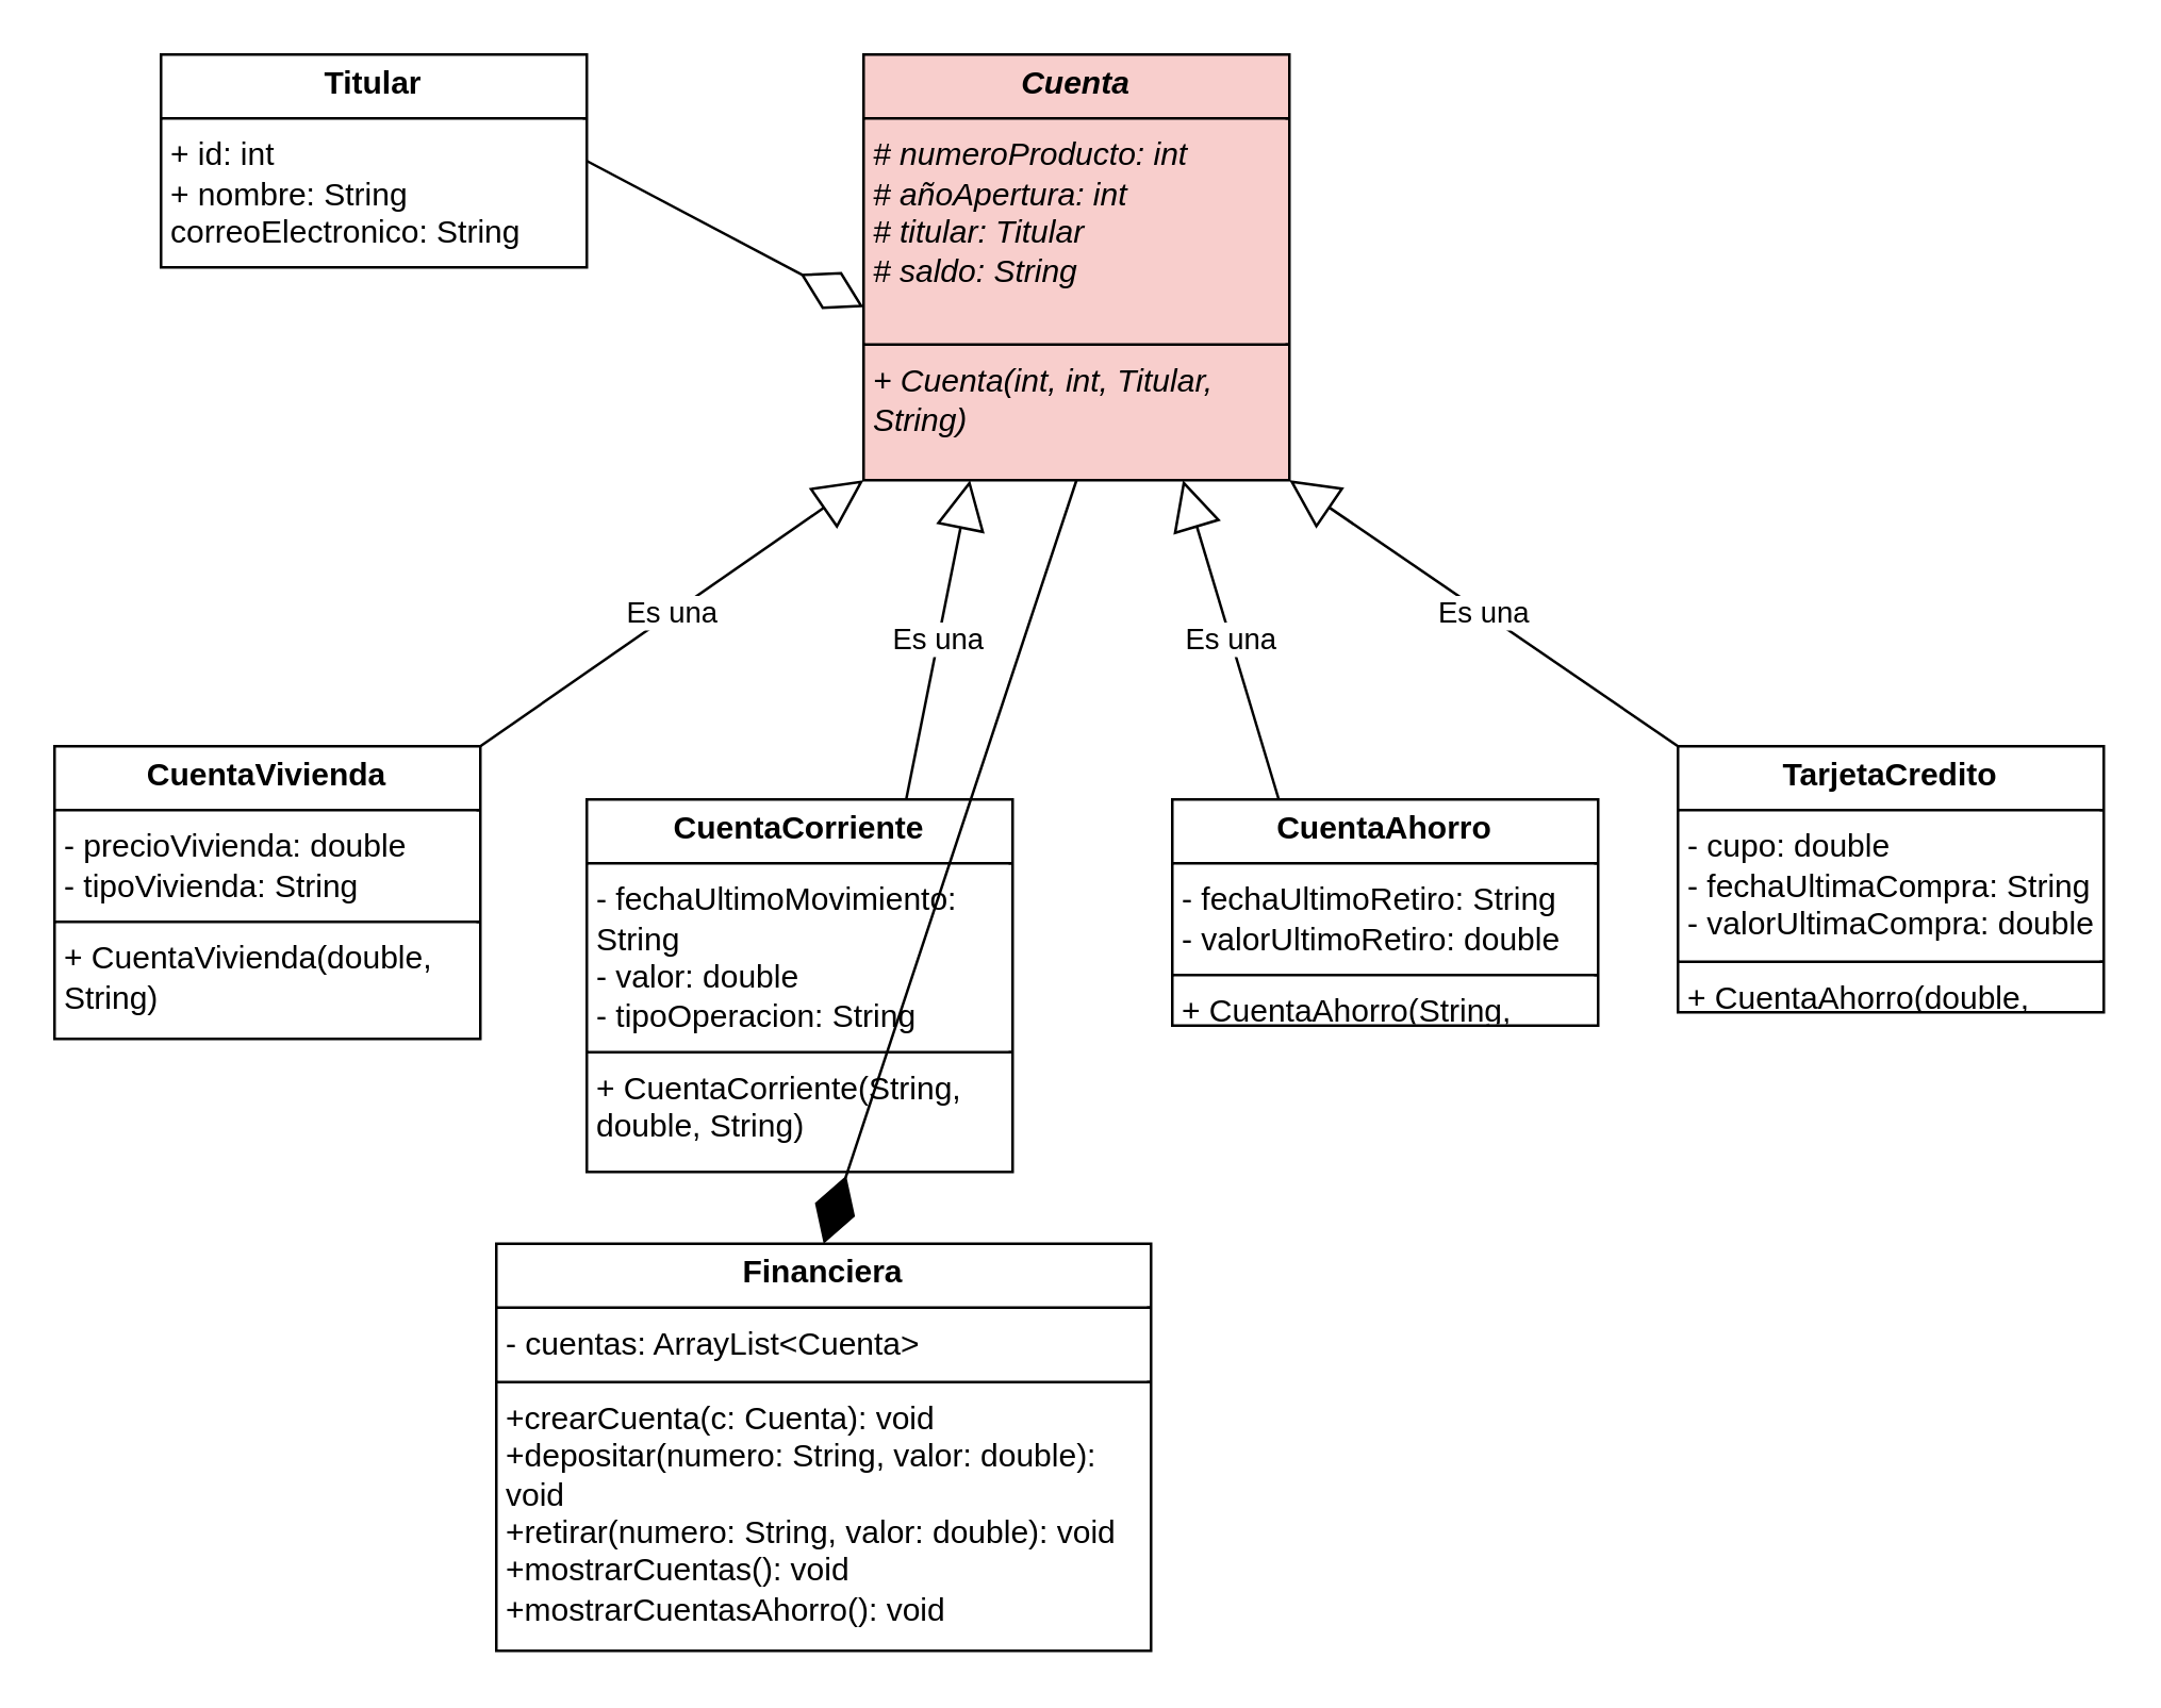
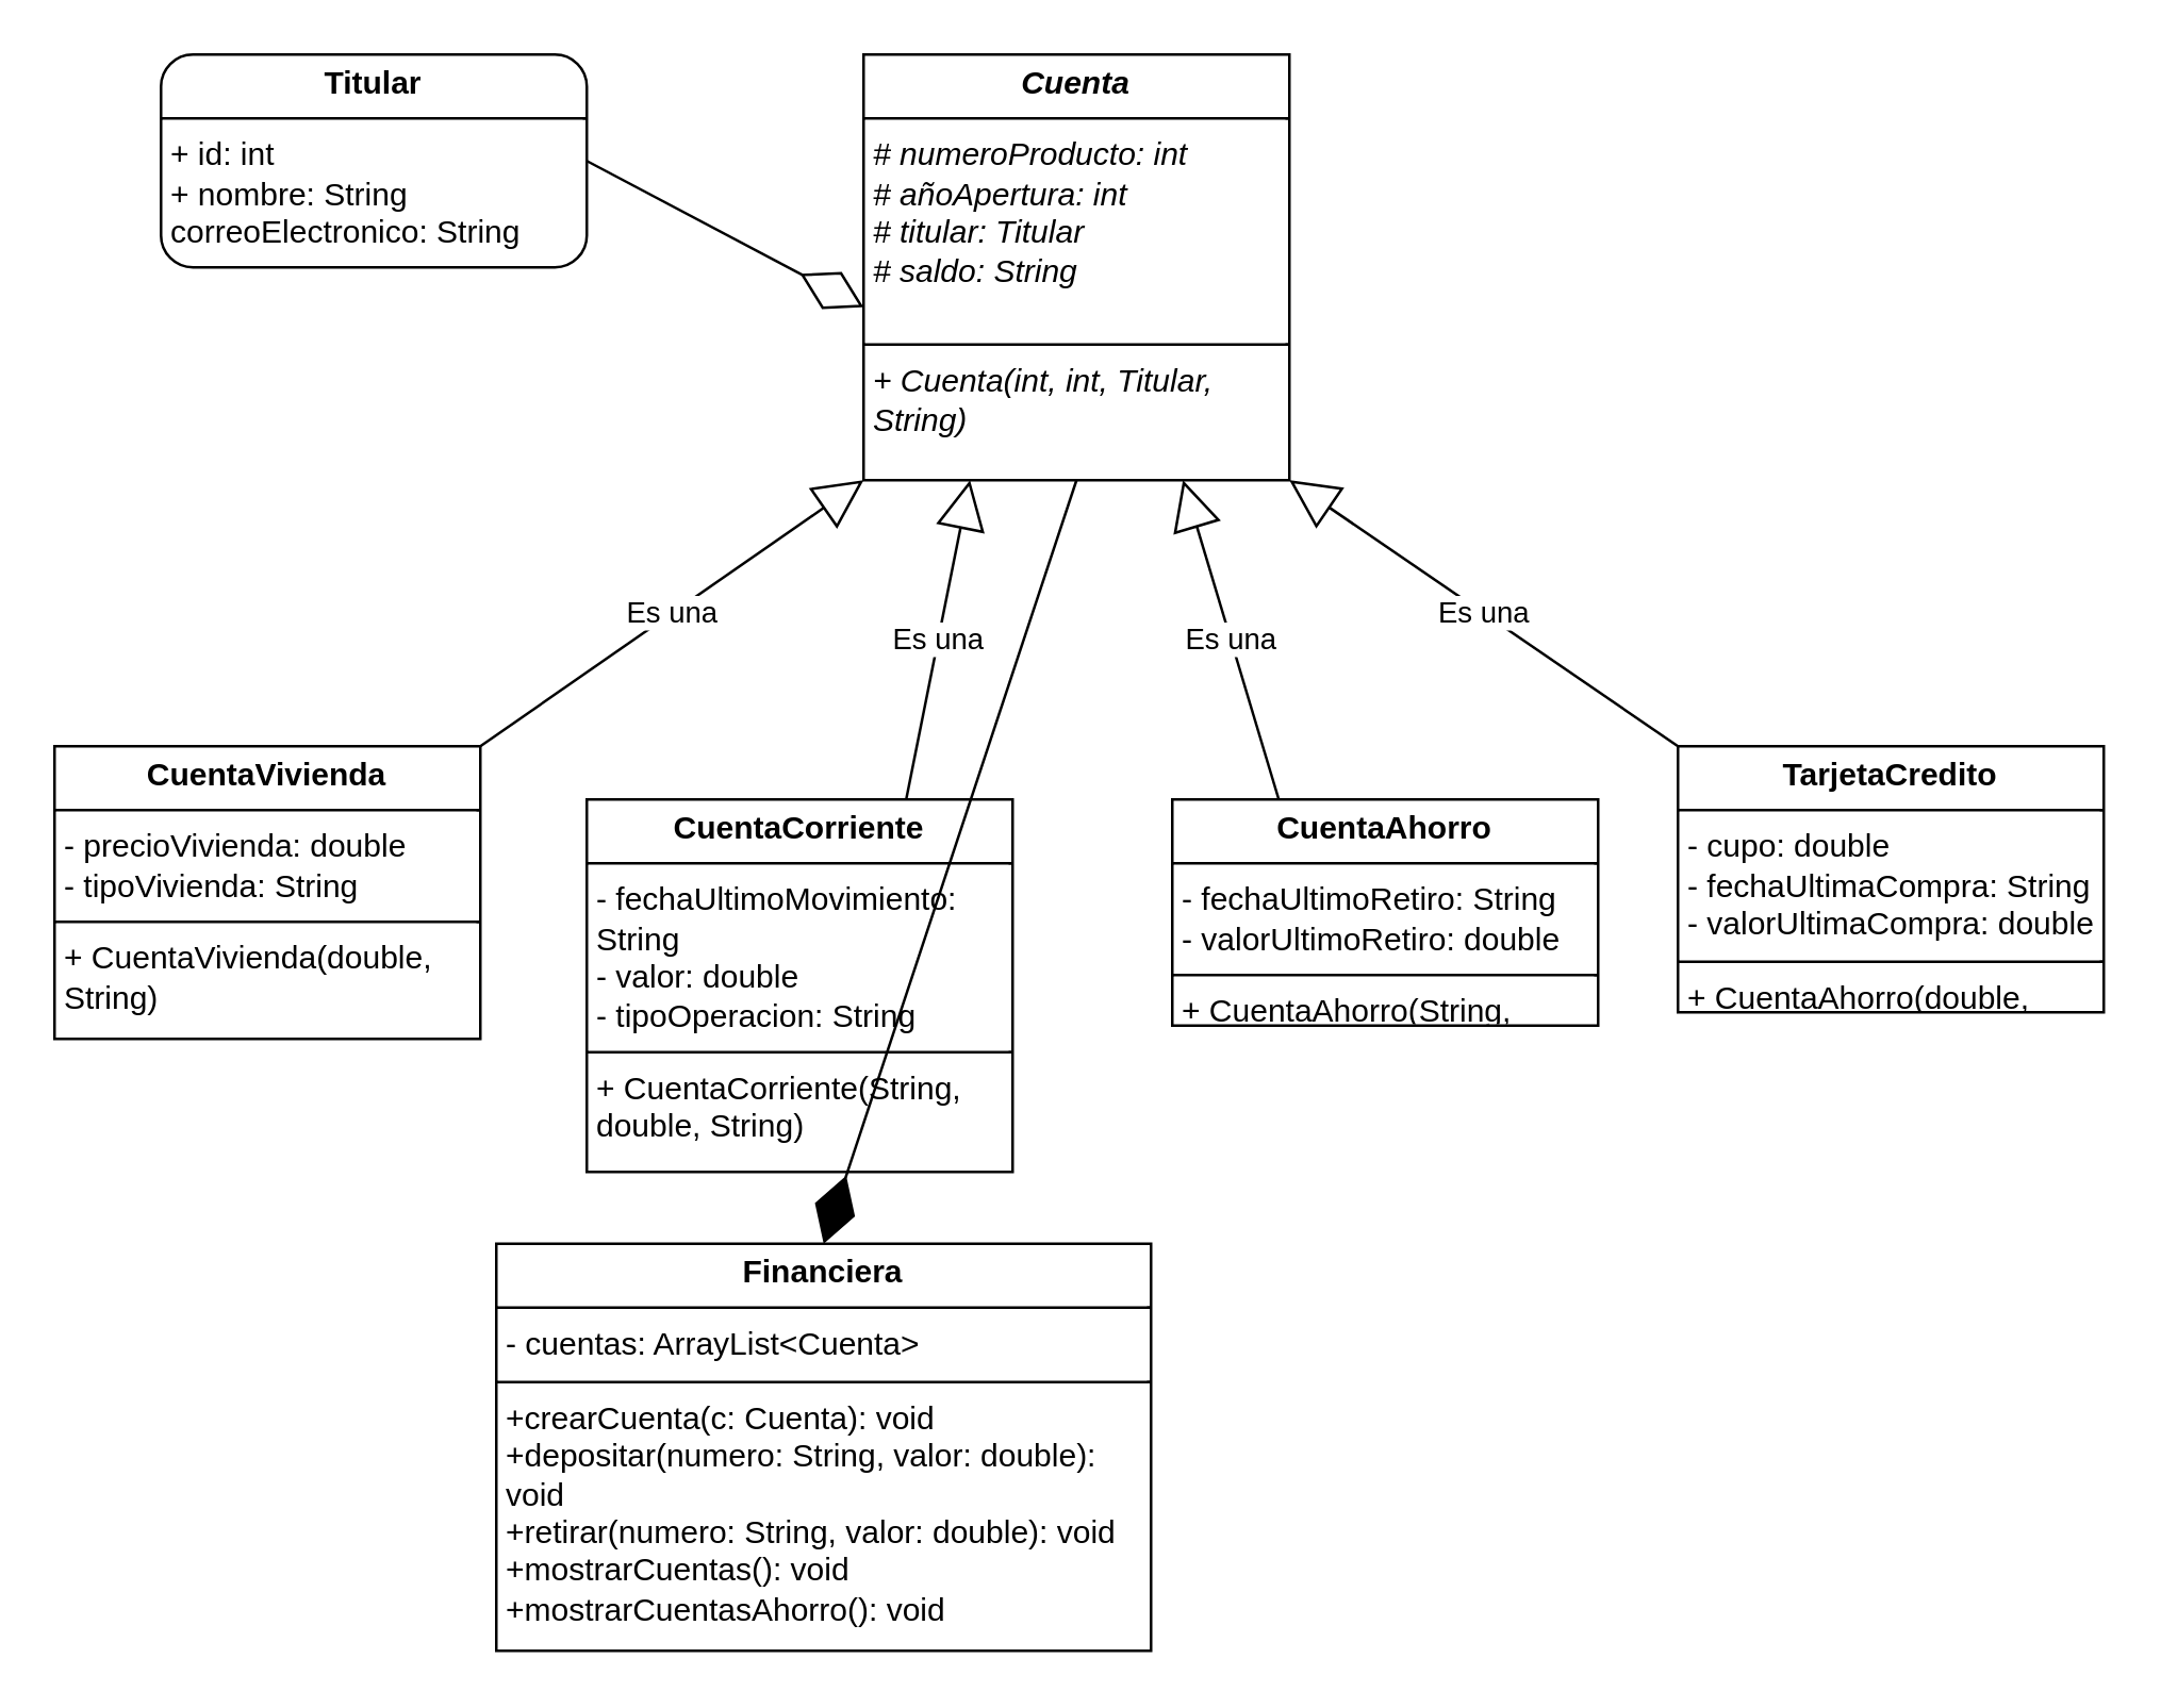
- <mxCell id="2" value="&lt;p style=&quot;margin:0px;margin-top:4px;text-align:center;&quot;&gt;&lt;b&gt;Titular&lt;/b&gt;&lt;/p&gt;&lt;hr size=&quot;1&quot; style=&quot;border-style:solid;&quot;&gt;&lt;p style=&quot;margin:0px;margin-left:4px;&quot;&gt;+ id: int&lt;/p&gt;&lt;p style=&quot;margin:0px;margin-left:4px;&quot;&gt;+ nombre: String&lt;/p&gt;&lt;p style=&quot;margin:0px;margin-left:4px;&quot;&gt;correoElectronico: String&lt;/p&gt;&lt;p style=&quot;margin:0px;margin-left:4px;&quot;&gt;&lt;br&gt;&lt;/p&gt;" style="verticalAlign=top;align=left;overflow=fill;html=1;whiteSpace=wrap;" vertex="1" parent="1"><mxGeometry x="60" y="20" width="160" height="80" as="geometry" /></mxCell>
+ <mxCell id="2" value="&lt;p style=&quot;margin:0px;margin-top:4px;text-align:center;&quot;&gt;&lt;b&gt;Titular&lt;/b&gt;&lt;/p&gt;&lt;hr size=&quot;1&quot; style=&quot;border-style:solid;&quot;&gt;&lt;p style=&quot;margin:0px;margin-left:4px;&quot;&gt;+ id: int&lt;/p&gt;&lt;p style=&quot;margin:0px;margin-left:4px;&quot;&gt;+ nombre: String&lt;/p&gt;&lt;p style=&quot;margin:0px;margin-left:4px;&quot;&gt;correoElectronico: String&lt;/p&gt;&lt;p style=&quot;margin:0px;margin-left:4px;&quot;&gt;&lt;br&gt;&lt;/p&gt;" style="verticalAlign=top;align=left;overflow=fill;html=1;whiteSpace=wrap;rounded=1;" vertex="1" parent="1"><mxGeometry x="60" y="20" width="160" height="80" as="geometry" /></mxCell>
- <mxCell id="14" value="&lt;p style=&quot;margin:0px;margin-top:4px;text-align:center;&quot;&gt;&lt;b&gt;&lt;i&gt;Cuenta&lt;/i&gt;&lt;/b&gt;&lt;/p&gt;&lt;hr size=&quot;1&quot; style=&quot;border-style:solid;&quot;&gt;&lt;p style=&quot;margin: 0px 0px 0px 4px;&quot;&gt;&lt;i&gt;# numeroProducto: int&lt;/i&gt;&lt;/p&gt;&lt;p style=&quot;margin: 0px 0px 0px 4px;&quot;&gt;&lt;i&gt;# añoApertura: int&lt;/i&gt;&lt;/p&gt;&lt;p style=&quot;margin: 0px 0px 0px 4px;&quot;&gt;&lt;i&gt;# titular: Titular&lt;/i&gt;&lt;/p&gt;&lt;p style=&quot;margin: 0px 0px 0px 4px;&quot;&gt;&lt;i&gt;# saldo: String&lt;/i&gt;&lt;/p&gt;&lt;p style=&quot;margin: 0px 0px 0px 4px;&quot;&gt;&lt;i&gt;&lt;br&gt;&lt;/i&gt;&lt;/p&gt;&lt;hr size=&quot;1&quot; style=&quot;border-style:solid;&quot;&gt;&lt;p style=&quot;margin:0px;margin-left:4px;&quot;&gt;&lt;i&gt;+ Cuenta(int, int, Titular, String)&lt;/i&gt;&lt;/p&gt;" style="verticalAlign=top;align=left;overflow=fill;html=1;whiteSpace=wrap;fillColor=#f8cecc;" vertex="1" parent="1"><mxGeometry x="324" y="20" width="160" height="160" as="geometry" /></mxCell>
+ <mxCell id="14" value="&lt;p style=&quot;margin:0px;margin-top:4px;text-align:center;&quot;&gt;&lt;b&gt;&lt;i&gt;Cuenta&lt;/i&gt;&lt;/b&gt;&lt;/p&gt;&lt;hr size=&quot;1&quot; style=&quot;border-style:solid;&quot;&gt;&lt;p style=&quot;margin: 0px 0px 0px 4px;&quot;&gt;&lt;i&gt;# numeroProducto: int&lt;/i&gt;&lt;/p&gt;&lt;p style=&quot;margin: 0px 0px 0px 4px;&quot;&gt;&lt;i&gt;# añoApertura: int&lt;/i&gt;&lt;/p&gt;&lt;p style=&quot;margin: 0px 0px 0px 4px;&quot;&gt;&lt;i&gt;# titular: Titular&lt;/i&gt;&lt;/p&gt;&lt;p style=&quot;margin: 0px 0px 0px 4px;&quot;&gt;&lt;i&gt;# saldo: String&lt;/i&gt;&lt;/p&gt;&lt;p style=&quot;margin: 0px 0px 0px 4px;&quot;&gt;&lt;i&gt;&lt;br&gt;&lt;/i&gt;&lt;/p&gt;&lt;hr size=&quot;1&quot; style=&quot;border-style:solid;&quot;&gt;&lt;p style=&quot;margin:0px;margin-left:4px;&quot;&gt;&lt;i&gt;+ Cuenta(int, int, Titular, String)&lt;/i&gt;&lt;/p&gt;" style="verticalAlign=top;align=left;overflow=fill;html=1;whiteSpace=wrap;" vertex="1" parent="1"><mxGeometry x="324" y="20" width="160" height="160" as="geometry" /></mxCell>
